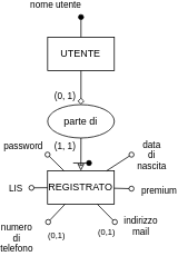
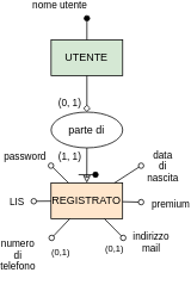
- <mxCell id="3" value="UTENTE" style="whiteSpace=wrap;html=1;" parent="1" vertex="1"><mxGeometry x="39.39" y="44.18" width="80" height="40" as="geometry" /></mxCell>
+ <mxCell id="3" value="UTENTE" style="whiteSpace=wrap;html=1;fillColor=#d5e8d4;" parent="1" vertex="1"><mxGeometry x="39.39" y="44.18" width="80" height="40" as="geometry" /></mxCell>
- <mxCell id="4" value="REGISTRATO" style="whiteSpace=wrap;html=1;" parent="1" vertex="1"><mxGeometry x="39.28" y="204.31" width="80" height="40" as="geometry" /></mxCell>
+ <mxCell id="4" value="REGISTRATO" style="whiteSpace=wrap;html=1;fillColor=#ffe6cc;" parent="1" vertex="1"><mxGeometry x="39.28" y="204.31" width="80" height="40" as="geometry" /></mxCell>
